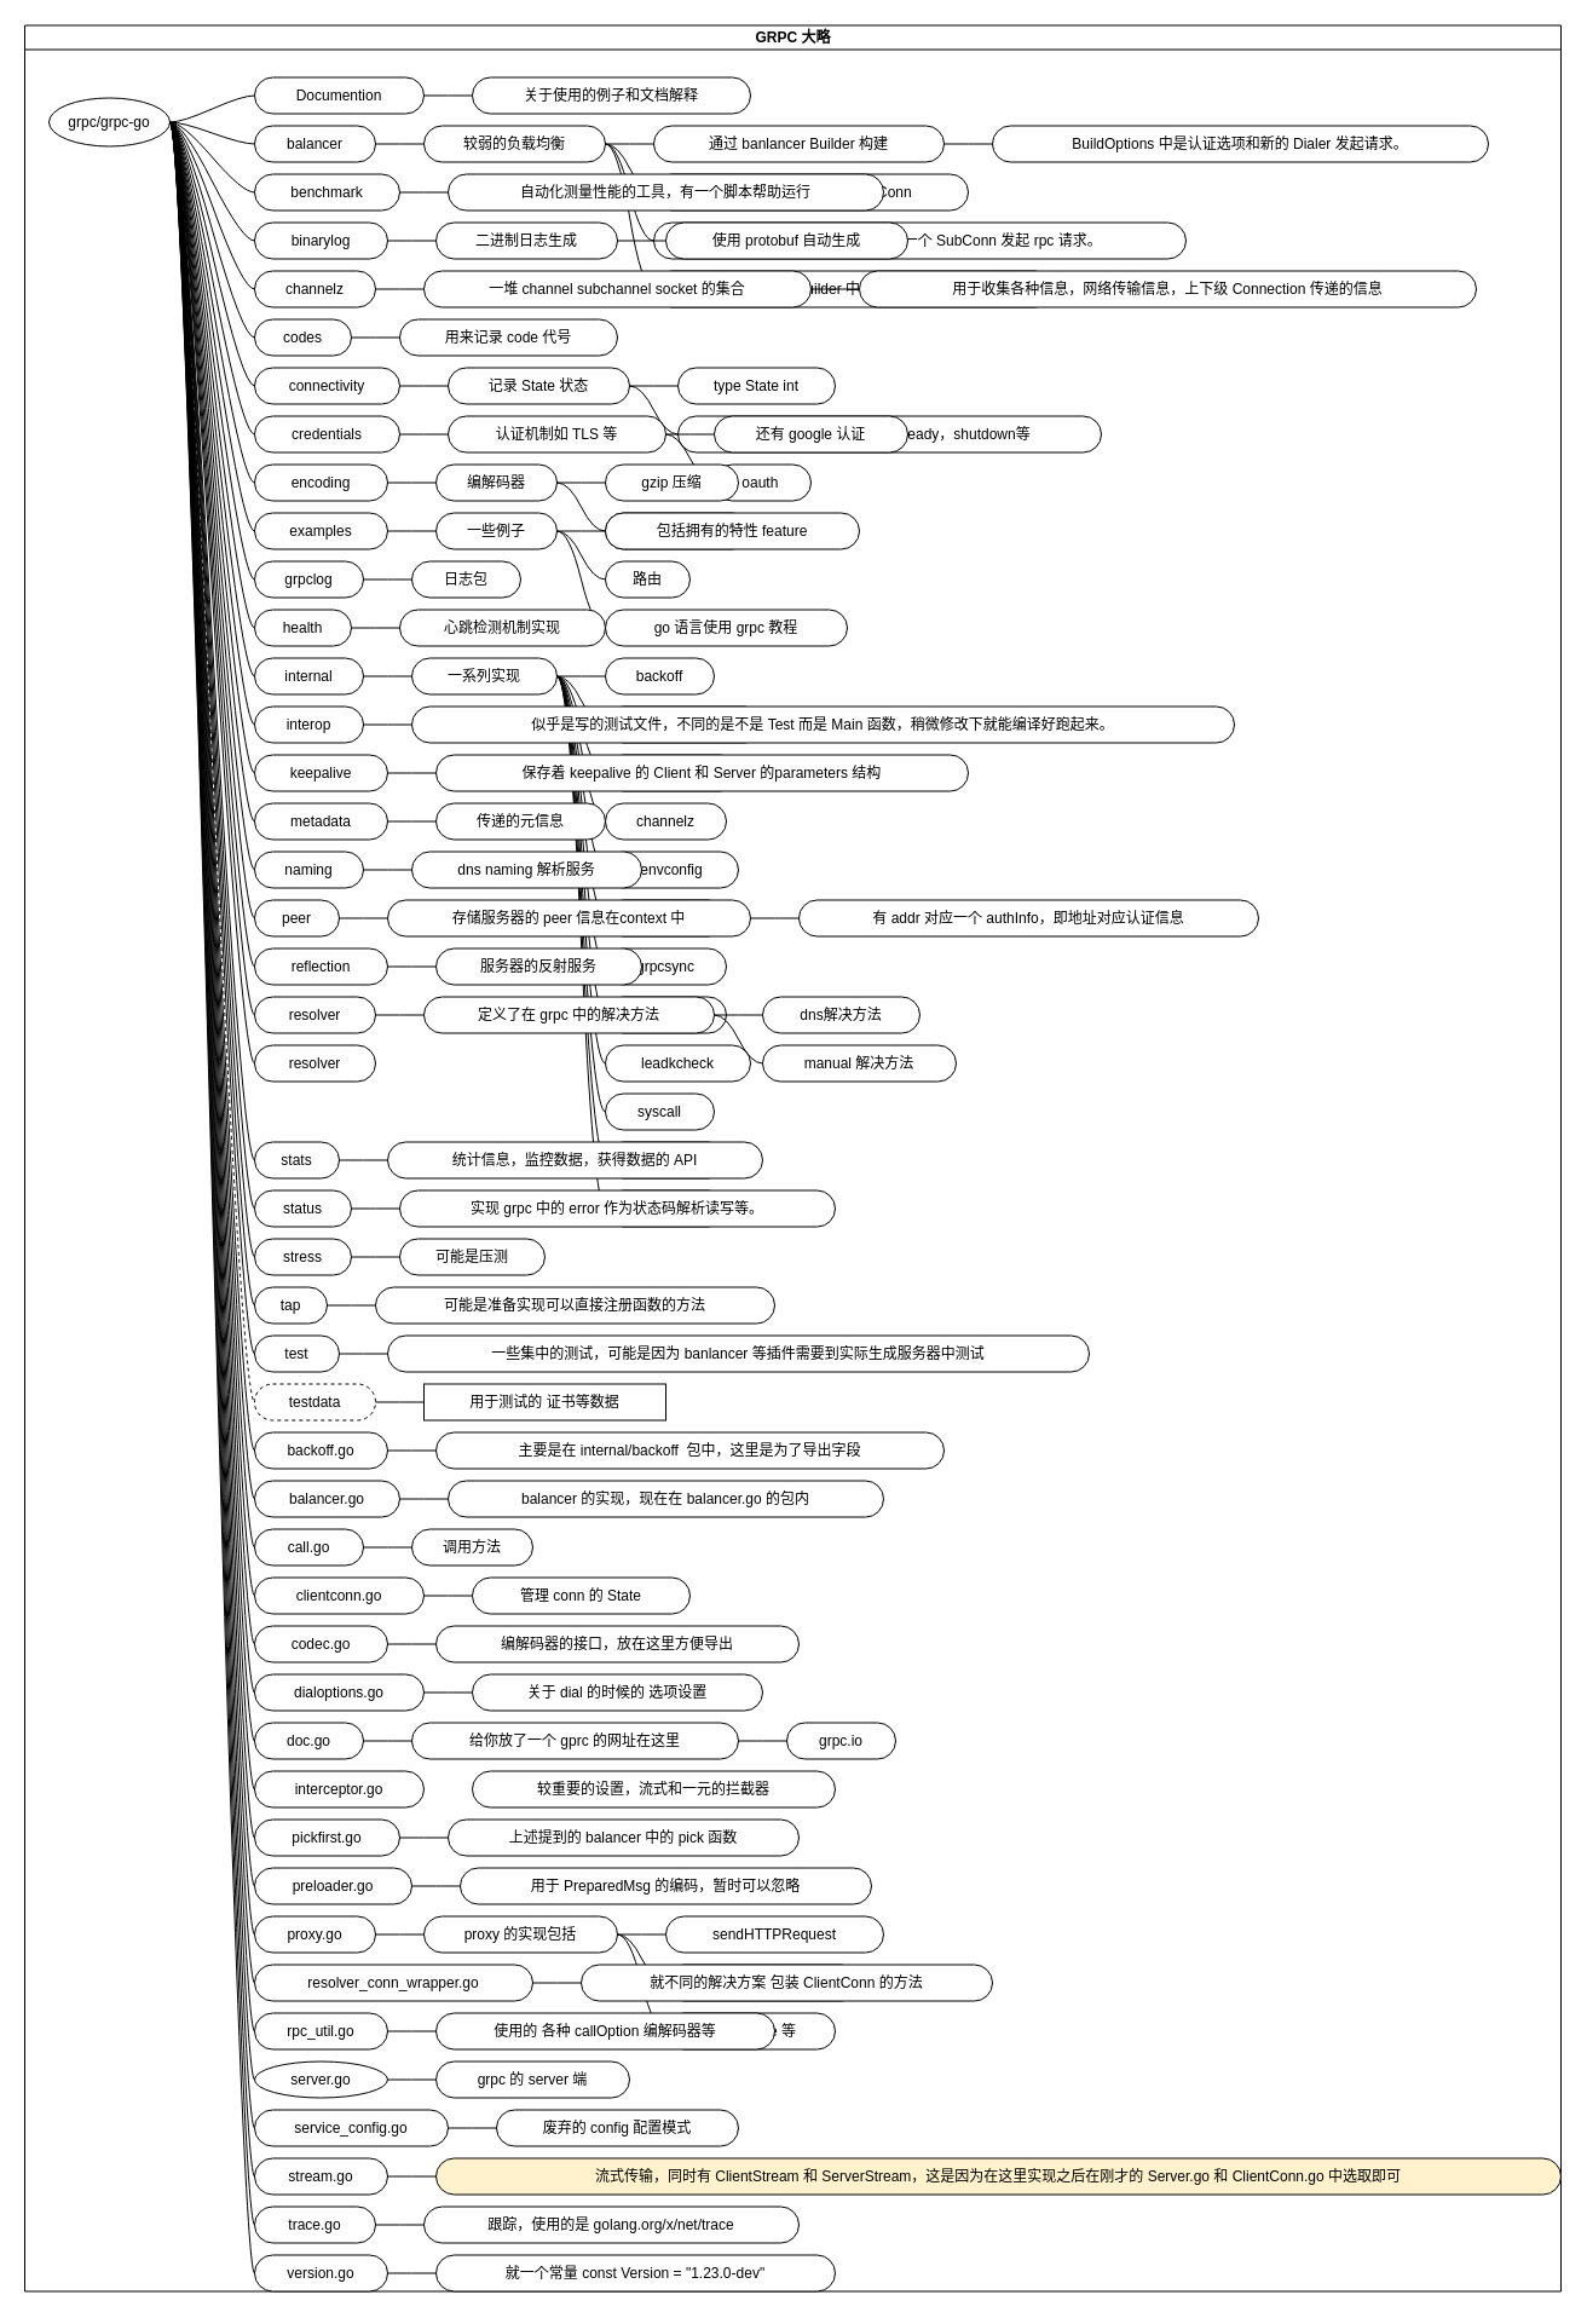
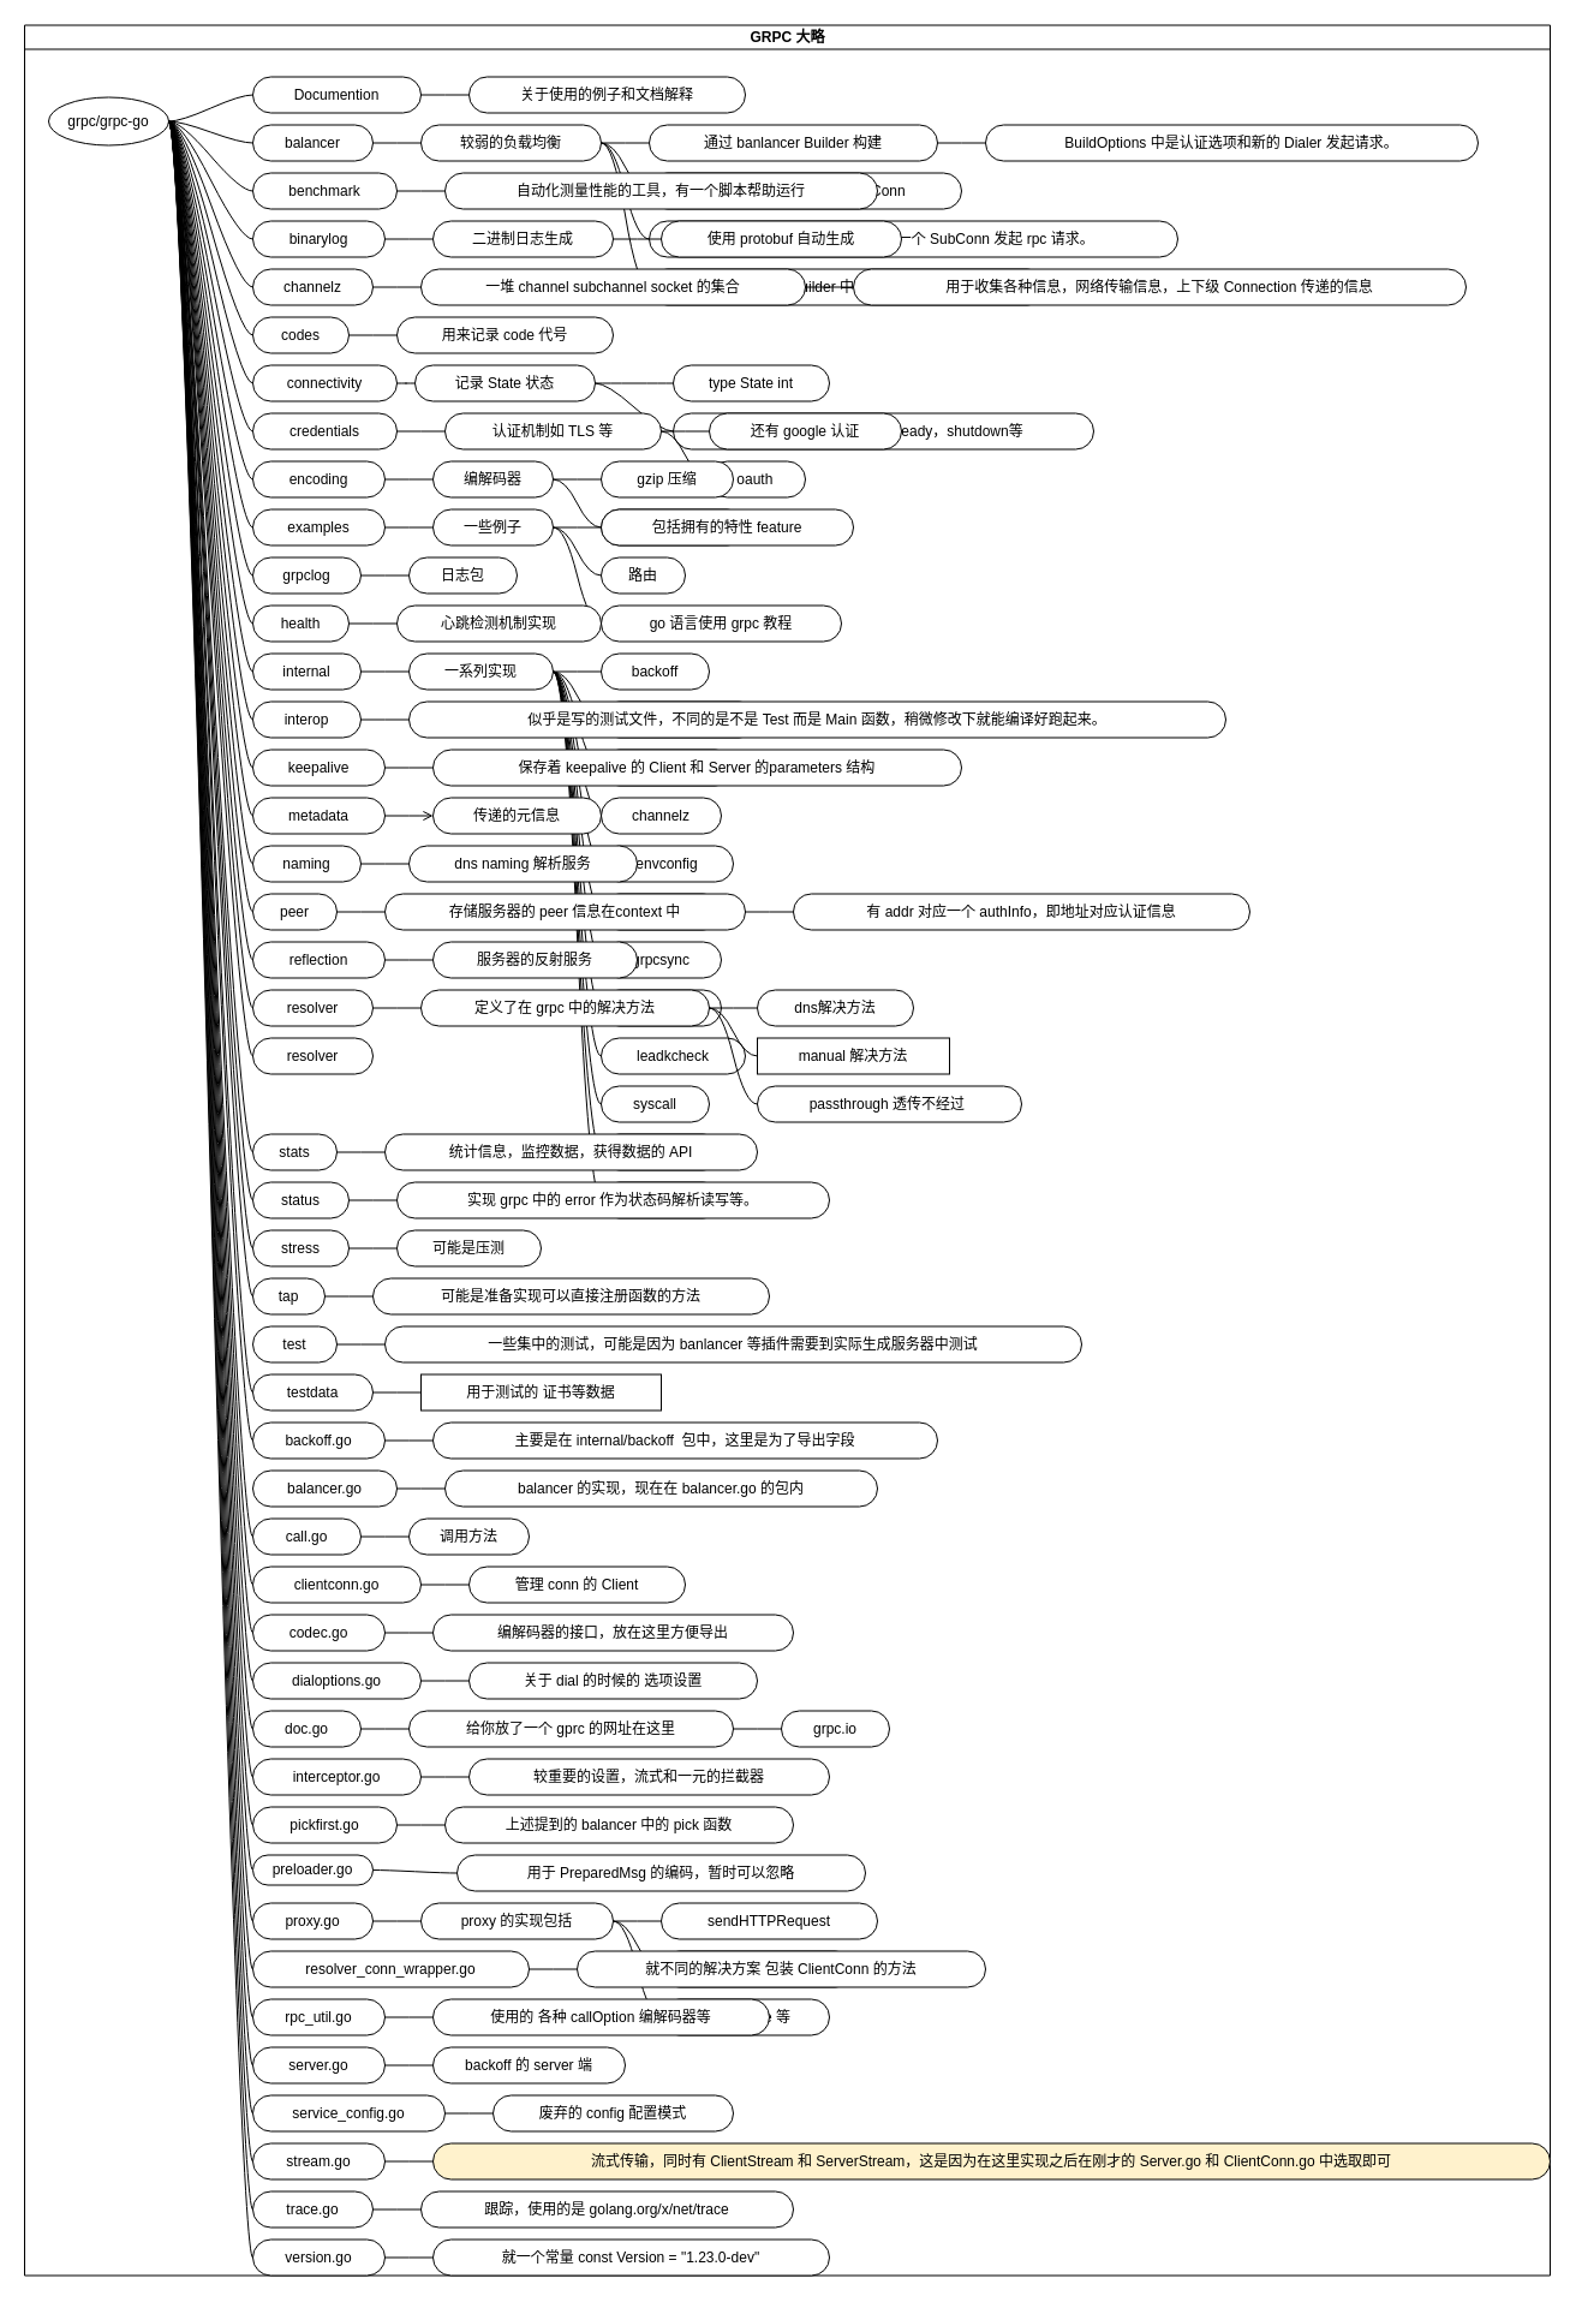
- <mxCell id="121" value="记录 State 状态" style="whiteSpace=wrap;html=1;rounded=1;arcSize=50;align=center;verticalAlign=middle;container=1;recursiveResize=0;strokeWidth=1;autosize=1;spacing=4;treeFolding=1;treeMoving=1;" vertex="1" parent="2"><mxGeometry x="350" y="283" width="150" height="30" as="geometry" /></mxCell>
+ <mxCell id="121" value="记录 State 状态" style="whiteSpace=wrap;html=1;rounded=1;arcSize=50;align=center;verticalAlign=middle;container=1;recursiveResize=0;strokeWidth=1;autosize=1;spacing=4;treeFolding=1;treeMoving=1;" vertex="1" parent="2"><mxGeometry x="325" y="283" width="150" height="30" as="geometry" /></mxCell>
- <mxCell id="180" value="" style="edgeStyle=entityRelationEdgeStyle;startArrow=none;endArrow=none;segment=10;curved=1;" edge="1" target="181" source="35" parent="2"><mxGeometry relative="1" as="geometry"><mxPoint x="235" y="101.5" as="sourcePoint" /></mxGeometry></mxCell>
+ <mxCell id="180" value="" style="edgeStyle=entityRelationEdgeStyle;startArrow=none;endArrow=open;segment=10;curved=1;" edge="1" target="181" source="35" parent="2"><mxGeometry relative="1" as="geometry"><mxPoint x="235" y="101.5" as="sourcePoint" /></mxGeometry></mxCell>
- <mxCell id="195" value="manual 解决方法" style="whiteSpace=wrap;html=1;rounded=1;arcSize=50;align=center;verticalAlign=middle;container=1;recursiveResize=0;strokeWidth=1;autosize=1;spacing=4;treeFolding=1;treeMoving=1;" vertex="1" parent="2"><mxGeometry x="610" y="843" width="160" height="30" as="geometry" /></mxCell>
+ <mxCell id="195" value="manual 解决方法" style="whiteSpace=wrap;html=1;arcSize=50;align=center;verticalAlign=middle;container=1;recursiveResize=0;strokeWidth=1;autosize=1;spacing=4;treeFolding=1;treeMoving=1;rounded=0;" vertex="1" parent="2"><mxGeometry x="610" y="843" width="160" height="30" as="geometry" /></mxCell>
+ <mxCell id="196" value="" style="edgeStyle=entityRelationEdgeStyle;startArrow=none;endArrow=none;segment=10;curved=1;" edge="1" target="197" source="191" parent="2"><mxGeometry relative="1" as="geometry"><mxPoint x="685" y="839.5" as="sourcePoint" /></mxGeometry></mxCell>
+ <mxCell id="197" value="passthrough 透传不经过&amp;nbsp;" style="whiteSpace=wrap;html=1;rounded=1;arcSize=50;align=center;verticalAlign=middle;container=1;recursiveResize=0;strokeWidth=1;autosize=1;spacing=4;treeFolding=1;treeMoving=1;" vertex="1" parent="2"><mxGeometry x="610" y="883" width="220" height="30" as="geometry" /></mxCell>
- <mxCell id="54" value="" style="edgeStyle=entityRelationEdgeStyle;startArrow=none;endArrow=none;segment=10;curved=1;" parent="2" source="4" target="55" edge="1"><mxGeometry relative="1" as="geometry"><mxPoint x="140" y="100" as="sourcePoint" /></mxGeometry></mxCell>
- <mxCell id="56" value="" style="edgeStyle=entityRelationEdgeStyle;startArrow=none;endArrow=none;segment=10;curved=1;dashed=1;" parent="2" source="4" target="57" edge="1"><mxGeometry relative="1" as="geometry"><mxPoint x="140" y="100" as="sourcePoint" /></mxGeometry></mxCell>
+ <mxCell id="56" value="" style="edgeStyle=entityRelationEdgeStyle;startArrow=none;endArrow=none;segment=10;curved=1;" parent="2" source="4" target="57" edge="1"><mxGeometry relative="1" as="geometry"><mxPoint x="140" y="100" as="sourcePoint" /></mxGeometry></mxCell>
- <mxCell id="60" value="" style="edgeStyle=entityRelationEdgeStyle;startArrow=none;endArrow=none;segment=10;curved=1;" parent="2" source="4" target="61" edge="1"><mxGeometry relative="1" as="geometry"><mxPoint x="140" y="100" as="sourcePoint" /></mxGeometry></mxCell>
- <mxCell id="57" value="testdata" style="whiteSpace=wrap;html=1;rounded=1;arcSize=50;align=center;verticalAlign=middle;container=1;recursiveResize=0;strokeWidth=1;autosize=1;spacing=4;treeFolding=1;treeMoving=1;dashed=1;" parent="2" vertex="1"><mxGeometry x="190" y="1123" width="100" height="30" as="geometry" /></mxCell>
+ <mxCell id="57" value="testdata" style="whiteSpace=wrap;html=1;rounded=1;arcSize=50;align=center;verticalAlign=middle;container=1;recursiveResize=0;strokeWidth=1;autosize=1;spacing=4;treeFolding=1;treeMoving=1;" parent="2" vertex="1"><mxGeometry x="190" y="1123" width="100" height="30" as="geometry" /></mxCell>
- <mxCell id="217" value="管理 conn 的 State" style="whiteSpace=wrap;html=1;rounded=1;arcSize=50;align=center;verticalAlign=middle;container=1;recursiveResize=0;strokeWidth=1;autosize=1;spacing=4;treeFolding=1;treeMoving=1;" vertex="1" parent="2"><mxGeometry x="370" y="1283" width="180" height="30" as="geometry" /></mxCell>
+ <mxCell id="217" value="管理 conn 的 Client" style="whiteSpace=wrap;html=1;rounded=1;arcSize=50;align=center;verticalAlign=middle;container=1;recursiveResize=0;strokeWidth=1;autosize=1;spacing=4;treeFolding=1;treeMoving=1;" vertex="1" parent="2"><mxGeometry x="370" y="1283" width="180" height="30" as="geometry" /></mxCell>
+ <mxCell id="226" value="" style="edgeStyle=entityRelationEdgeStyle;startArrow=none;endArrow=none;segment=10;curved=1;" edge="1" target="227" source="73" parent="2"><mxGeometry relative="1" as="geometry"><mxPoint x="235" y="101.5" as="sourcePoint" /></mxGeometry></mxCell>
- <mxCell id="77" value="preloader.go" style="whiteSpace=wrap;html=1;rounded=1;arcSize=50;align=center;verticalAlign=middle;container=1;recursiveResize=0;strokeWidth=1;autosize=1;spacing=4;treeFolding=1;treeMoving=1;" parent="2" vertex="1"><mxGeometry x="190" y="1523" width="130" height="30" as="geometry" /></mxCell>
+ <mxCell id="77" value="preloader.go" style="whiteSpace=wrap;html=1;rounded=1;arcSize=50;align=center;verticalAlign=middle;container=1;recursiveResize=0;strokeWidth=1;autosize=1;spacing=4;treeFolding=1;treeMoving=1;" parent="2" vertex="1"><mxGeometry x="190" y="1523" width="100" height="25" as="geometry" /></mxCell>
- <mxCell id="85" value="server.go" style="ellipse;whiteSpace=wrap;html=1;arcSize=50;align=center;verticalAlign=middle;container=1;recursiveResize=0;strokeWidth=1;autosize=1;spacing=4;treeFolding=1;treeMoving=1;" parent="2" vertex="1"><mxGeometry x="190" y="1683" width="110" height="30" as="geometry" /></mxCell>
+ <mxCell id="85" value="server.go" style="whiteSpace=wrap;html=1;rounded=1;arcSize=50;align=center;verticalAlign=middle;container=1;recursiveResize=0;strokeWidth=1;autosize=1;spacing=4;treeFolding=1;treeMoving=1;" parent="2" vertex="1"><mxGeometry x="190" y="1683" width="110" height="30" as="geometry" /></mxCell>
- <mxCell id="245" value="grpc 的 server 端" style="whiteSpace=wrap;html=1;rounded=1;arcSize=50;align=center;verticalAlign=middle;container=1;recursiveResize=0;strokeWidth=1;autosize=1;spacing=4;treeFolding=1;treeMoving=1;" vertex="1" parent="2"><mxGeometry x="340" y="1683" width="160" height="30" as="geometry" /></mxCell>
+ <mxCell id="245" value="backoff 的 server 端" style="whiteSpace=wrap;html=1;rounded=1;arcSize=50;align=center;verticalAlign=middle;container=1;recursiveResize=0;strokeWidth=1;autosize=1;spacing=4;treeFolding=1;treeMoving=1;" vertex="1" parent="2"><mxGeometry x="340" y="1683" width="160" height="30" as="geometry" /></mxCell>
